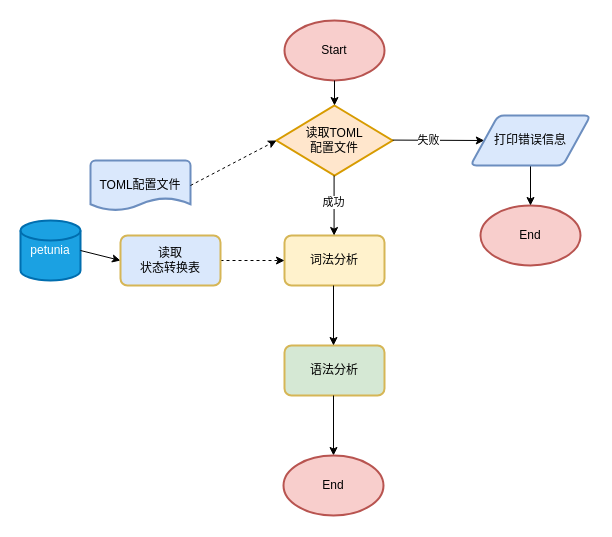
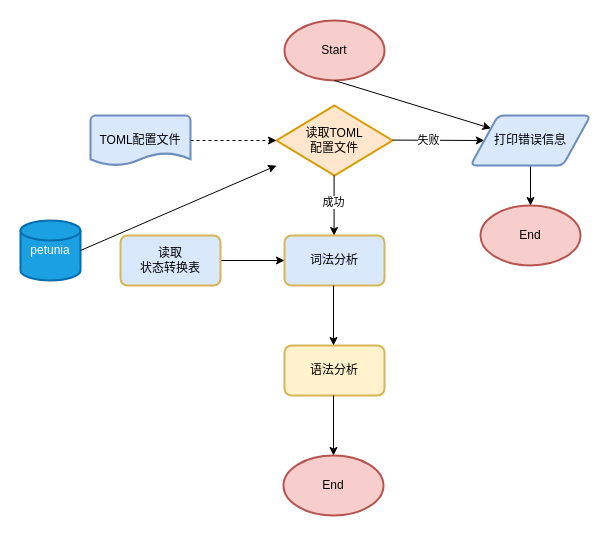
- <mxCell id="6" value="" style="endArrow=classic;html=1;rounded=0;exitX=0.5;exitY=1;exitDx=0;exitDy=0;exitPerimeter=0;entryX=0.5;entryY=0;entryDx=0;entryDy=0;entryPerimeter=0;" parent="1" source="2" target="3" edge="1"><mxGeometry width="50" height="50" relative="1" as="geometry"><mxPoint x="400" y="75" as="sourcePoint" /><mxPoint x="340" y="95" as="targetPoint" /></mxGeometry></mxCell>
+ <mxCell id="6" value="" style="endArrow=classic;html=1;rounded=0;exitX=0.5;exitY=1;exitDx=0;exitDy=0;exitPerimeter=0;" parent="1" source="2" target="19" edge="1"><mxGeometry width="50" height="50" relative="1" as="geometry"><mxPoint x="400" y="75" as="sourcePoint" /><mxPoint x="340" y="95" as="targetPoint" /></mxGeometry></mxCell>
- <mxCell id="4" value="TOML配置文件" style="strokeWidth=2;html=1;shape=mxgraph.flowchart.document2;whiteSpace=wrap;size=0.25;fillColor=#dae8fc;strokeColor=#6c8ebf;" parent="1" vertex="1"><mxGeometry x="90" y="160" width="100" height="50" as="geometry" /></mxCell>
+ <mxCell id="4" value="TOML配置文件" style="strokeWidth=2;html=1;shape=mxgraph.flowchart.document2;whiteSpace=wrap;size=0.25;fillColor=#dae8fc;strokeColor=#6c8ebf;" parent="1" vertex="1"><mxGeometry x="90" y="115" width="100" height="50" as="geometry" /></mxCell>
- <mxCell id="21" value="" style="endArrow=classic;html=1;rounded=0;entryX=0;entryY=0.5;entryDx=0;entryDy=0;exitX=1;exitY=0.5;exitDx=0;exitDy=0;exitPerimeter=0;" parent="1" source="20" target="22" edge="1"><mxGeometry width="50" height="50" relative="1" as="geometry"><mxPoint x="80" y="260" as="sourcePoint" /><mxPoint x="120" y="315.34" as="targetPoint" /></mxGeometry></mxCell>
+ <mxCell id="21" value="" style="endArrow=classic;html=1;rounded=0;exitX=1;exitY=0.5;exitDx=0;exitDy=0;exitPerimeter=0;" parent="1" source="20" target="3" edge="1"><mxGeometry width="50" height="50" relative="1" as="geometry"><mxPoint x="80" y="260" as="sourcePoint" /><mxPoint x="120" y="315.34" as="targetPoint" /></mxGeometry></mxCell>
- <mxCell id="18" value="" style="endArrow=classic;html=1;rounded=0;exitX=1;exitY=0.5;exitDx=0;exitDy=0;entryX=0;entryY=0.5;entryDx=0;entryDy=0;dashed=1;" parent="1" source="22" target="11" edge="1"><mxGeometry width="50" height="50" relative="1" as="geometry"><mxPoint x="230" y="295" as="sourcePoint" /><mxPoint x="297.8" y="295" as="targetPoint" /></mxGeometry></mxCell>
+ <mxCell id="18" value="" style="endArrow=classic;html=1;rounded=0;exitX=1;exitY=0.5;exitDx=0;exitDy=0;entryX=0;entryY=0.5;entryDx=0;entryDy=0;" parent="1" source="22" target="11" edge="1"><mxGeometry width="50" height="50" relative="1" as="geometry"><mxPoint x="230" y="295" as="sourcePoint" /><mxPoint x="297.8" y="295" as="targetPoint" /></mxGeometry></mxCell>
- <mxCell id="11" value="词法分析" style="rounded=1;whiteSpace=wrap;html=1;absoluteArcSize=1;arcSize=14;strokeWidth=2;fillColor=#fff2cc;strokeColor=#d6b656;" parent="1" vertex="1"><mxGeometry x="284" y="235" width="100" height="50" as="geometry" /></mxCell>
+ <mxCell id="11" value="词法分析" style="rounded=1;whiteSpace=wrap;html=1;absoluteArcSize=1;arcSize=14;strokeWidth=2;fillColor=#dae8fc;strokeColor=#d6b656;" parent="1" vertex="1"><mxGeometry x="284" y="235" width="100" height="50" as="geometry" /></mxCell>
- <mxCell id="14" value="语法分析" style="rounded=1;whiteSpace=wrap;html=1;absoluteArcSize=1;arcSize=14;strokeWidth=2;fillColor=#d5e8d4;strokeColor=#d6b656;" parent="1" vertex="1"><mxGeometry x="284" y="345" width="100" height="50" as="geometry" /></mxCell>
+ <mxCell id="14" value="语法分析" style="rounded=1;whiteSpace=wrap;html=1;absoluteArcSize=1;arcSize=14;strokeWidth=2;fillColor=#fff2cc;strokeColor=#d6b656;" parent="1" vertex="1"><mxGeometry x="284" y="345" width="100" height="50" as="geometry" /></mxCell>
